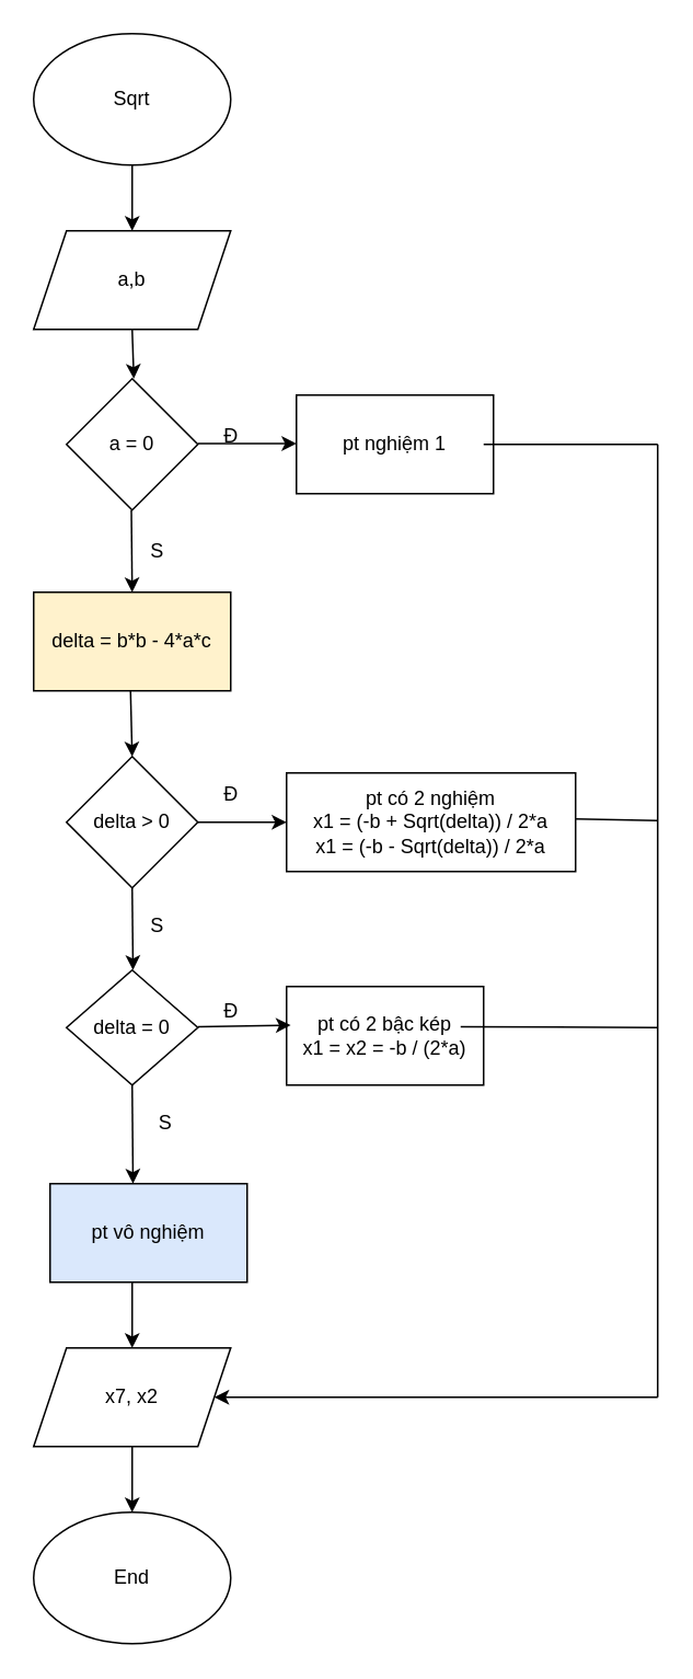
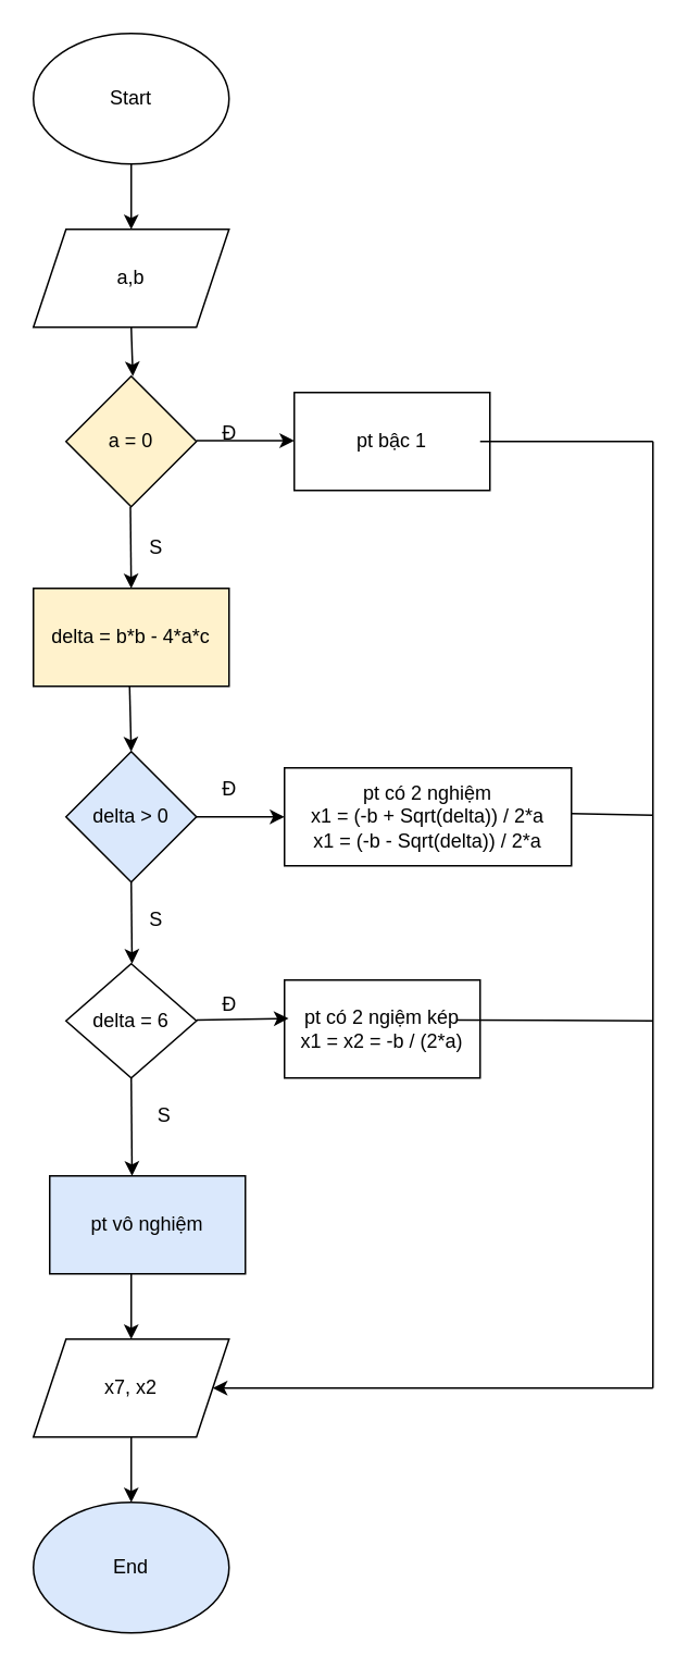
- <mxCell id="2" value="Sqrt" style="ellipse;whiteSpace=wrap;html=1;" vertex="1" parent="1"><mxGeometry x="20" y="20" width="120" height="80" as="geometry" /></mxCell>
+ <mxCell id="2" value="Start" style="ellipse;whiteSpace=wrap;html=1;" vertex="1" parent="1"><mxGeometry x="20" y="20" width="120" height="80" as="geometry" /></mxCell>
- <mxCell id="4" value="a = 0" style="rhombus;whiteSpace=wrap;html=1;" vertex="1" parent="1"><mxGeometry x="40" y="230" width="80" height="80" as="geometry" /></mxCell>
+ <mxCell id="4" value="a = 0" style="rhombus;whiteSpace=wrap;html=1;fillColor=#fff2cc;" vertex="1" parent="1"><mxGeometry x="40" y="230" width="80" height="80" as="geometry" /></mxCell>
- <mxCell id="5" value="pt nghiệm 1" style="rounded=0;whiteSpace=wrap;html=1;" vertex="1" parent="1"><mxGeometry x="180" y="240" width="120" height="60" as="geometry" /></mxCell>
+ <mxCell id="5" value="pt bậc 1" style="rounded=0;whiteSpace=wrap;html=1;" vertex="1" parent="1"><mxGeometry x="180" y="240" width="120" height="60" as="geometry" /></mxCell>
- <mxCell id="9" value="delta &amp;gt; 0" style="rhombus;whiteSpace=wrap;html=1;" vertex="1" parent="1"><mxGeometry x="40" y="460" width="80" height="80" as="geometry" /></mxCell>
+ <mxCell id="9" value="delta &amp;gt; 0" style="rhombus;whiteSpace=wrap;html=1;fillColor=#dae8fc;" vertex="1" parent="1"><mxGeometry x="40" y="460" width="80" height="80" as="geometry" /></mxCell>
- <mxCell id="11" value="delta = 0" style="rhombus;whiteSpace=wrap;html=1;" vertex="1" parent="1"><mxGeometry x="40" y="590" width="80" height="70" as="geometry" /></mxCell>
+ <mxCell id="11" value="delta = 6" style="rhombus;whiteSpace=wrap;html=1;" vertex="1" parent="1"><mxGeometry x="40" y="590" width="80" height="70" as="geometry" /></mxCell>
- <mxCell id="12" value="pt có 2 bậc kép&lt;br&gt;x1 = x2 = -b / (2*a)" style="rounded=0;whiteSpace=wrap;html=1;" vertex="1" parent="1"><mxGeometry x="174" y="600" width="120" height="60" as="geometry" /></mxCell>
+ <mxCell id="12" value="pt có 2 ngiệm kép&lt;br&gt;x1 = x2 = -b / (2*a)" style="rounded=0;whiteSpace=wrap;html=1;" vertex="1" parent="1"><mxGeometry x="174" y="600" width="120" height="60" as="geometry" /></mxCell>
- <mxCell id="35" value="End" style="ellipse;whiteSpace=wrap;html=1;" vertex="1" parent="1"><mxGeometry x="20" y="920" width="120" height="80" as="geometry" /></mxCell>
+ <mxCell id="35" value="End" style="ellipse;whiteSpace=wrap;html=1;fillColor=#dae8fc;" vertex="1" parent="1"><mxGeometry x="20" y="920" width="120" height="80" as="geometry" /></mxCell>
